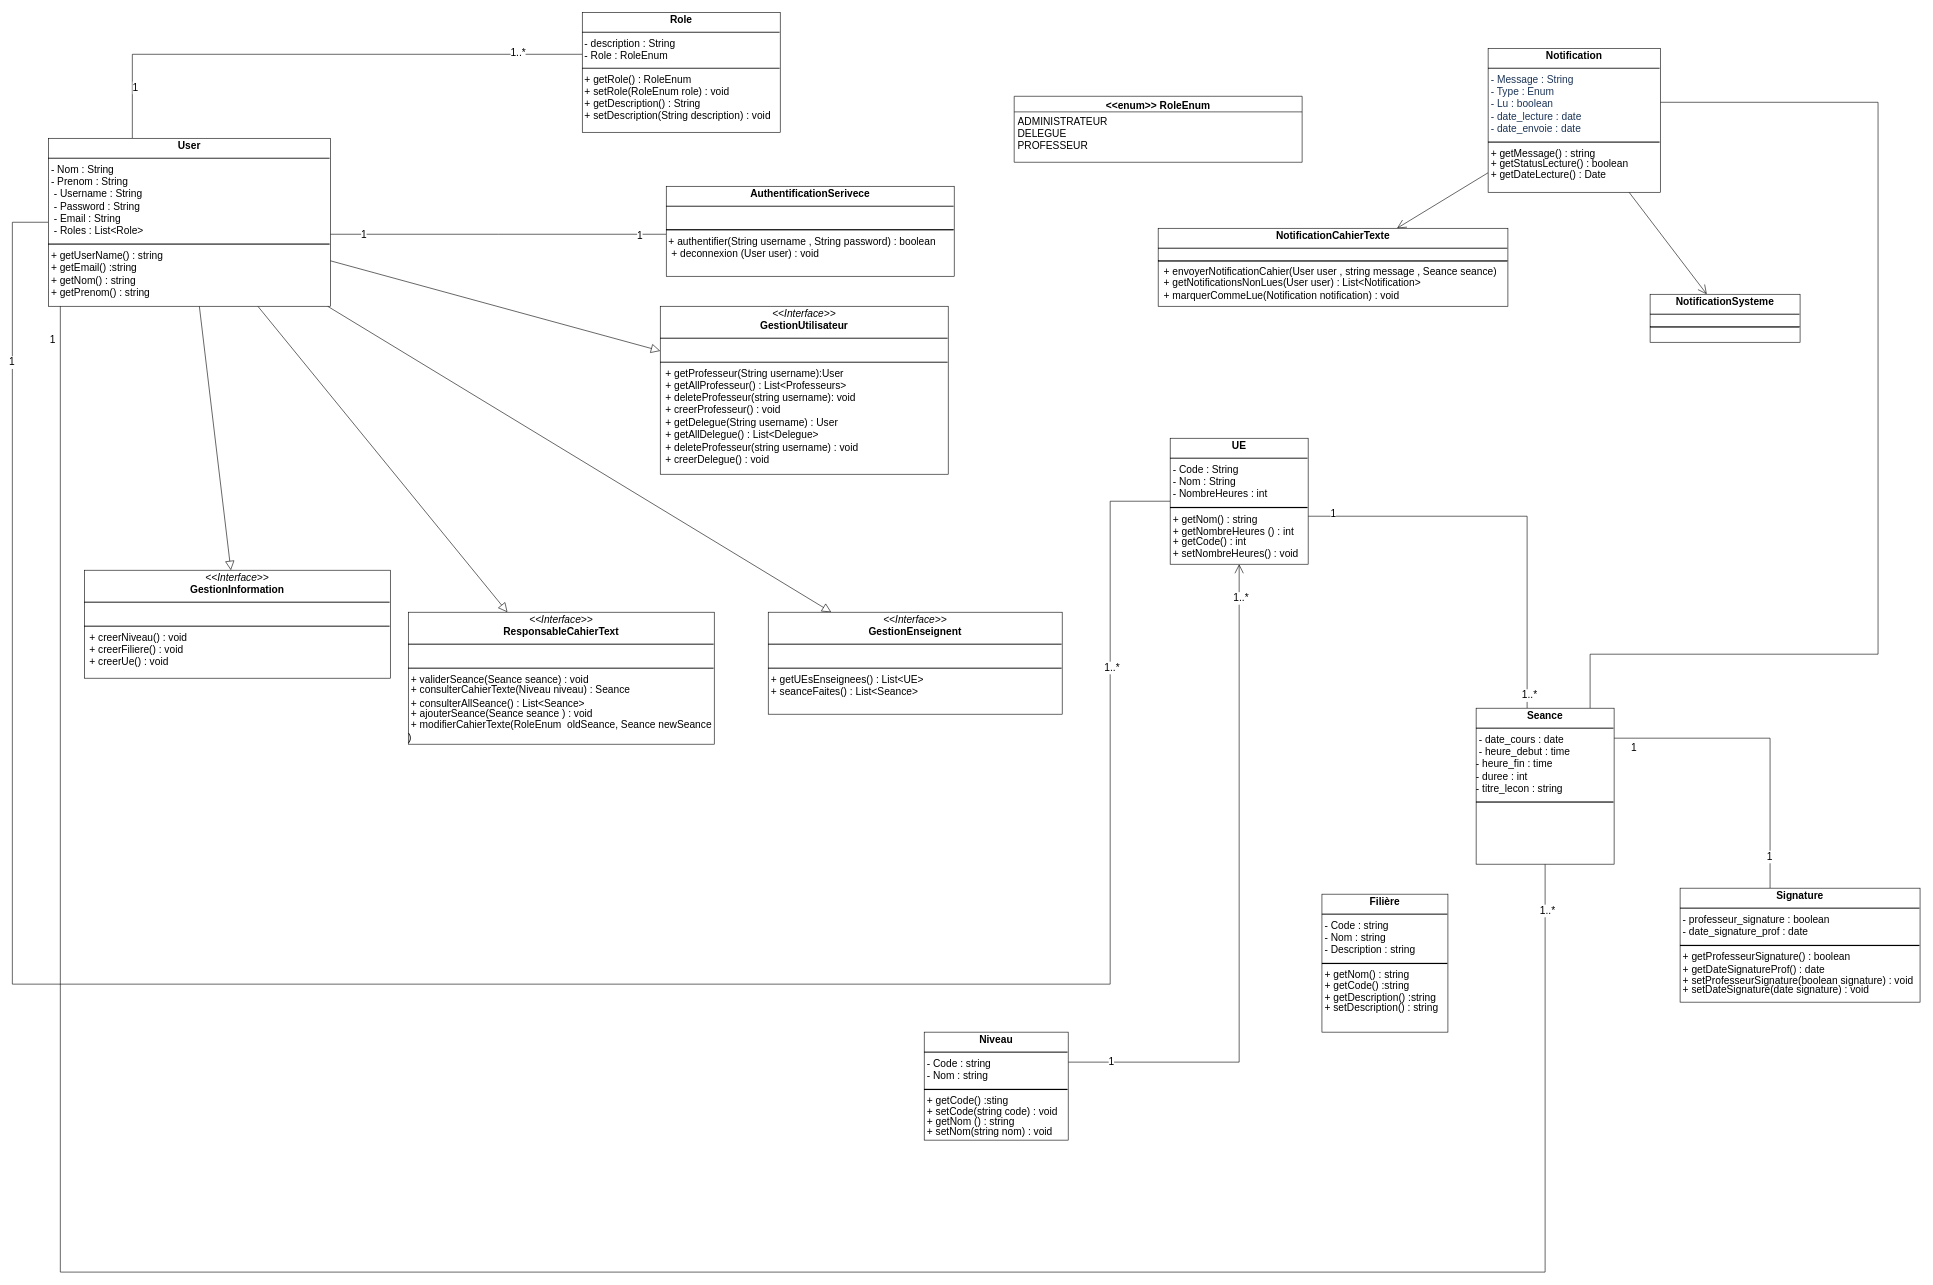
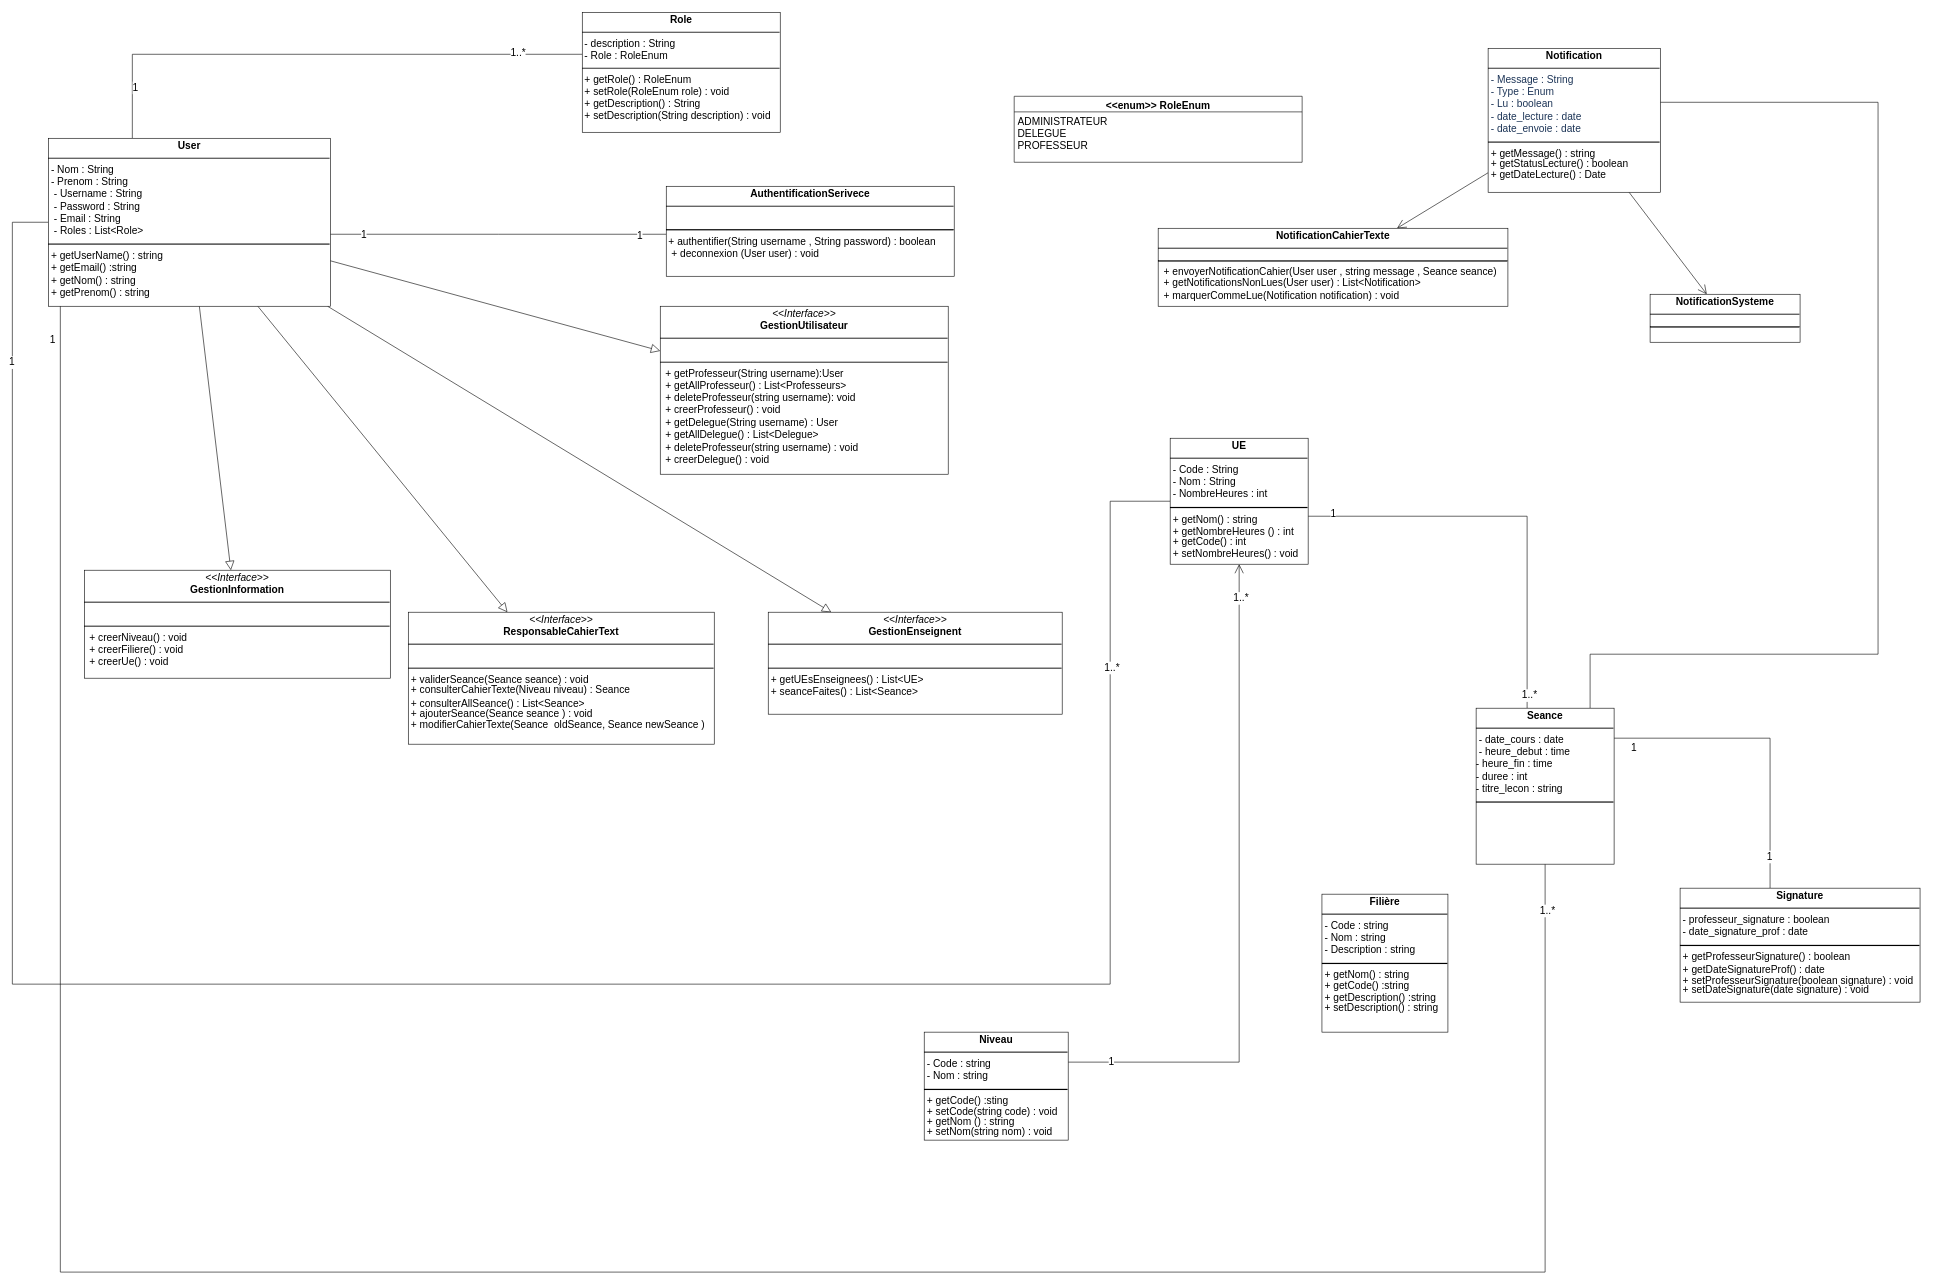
- <mxCell id="34" value="&lt;p style=&quot;margin:0px;margin-top:4px;text-align:center;&quot;&gt;&lt;i&gt;&amp;lt;&amp;lt;Interface&amp;gt;&amp;gt;&lt;/i&gt;&lt;br&gt;&lt;b&gt;ResponsableCahierText&lt;/b&gt;&lt;/p&gt;&lt;hr style=&quot;border-style:solid;&quot;&gt;&lt;p style=&quot;margin:0px;margin-left:4px;&quot;&gt;&lt;br&gt;&lt;/p&gt;&lt;hr style=&quot;border-style:solid;&quot;&gt;&lt;div style=&quot;height: 2px;&quot;&gt;&amp;nbsp;+&amp;nbsp;validerSeance(Seance seance) : void&lt;/div&gt;&lt;div style=&quot;height: 2px;&quot;&gt;&lt;br&gt;&lt;/div&gt;&lt;div style=&quot;height: 2px;&quot;&gt;&lt;br&gt;&lt;/div&gt;&lt;div style=&quot;height: 2px;&quot;&gt;&lt;br&gt;&lt;/div&gt;&lt;div style=&quot;height: 2px;&quot;&gt;&lt;br&gt;&lt;/div&gt;&lt;div style=&quot;height: 2px;&quot;&gt;&lt;br&gt;&lt;/div&gt;&lt;div style=&quot;height: 2px;&quot;&gt;&lt;br&gt;&lt;/div&gt;&lt;div style=&quot;height: 2px;&quot;&gt;&lt;br&gt;&lt;/div&gt;&lt;div style=&quot;height: 2px;&quot;&gt;&lt;br&gt;&lt;/div&gt;&lt;div style=&quot;height: 2px;&quot;&gt;&amp;nbsp;+&amp;nbsp;consulterCahierTexte(Niveau niveau) : Seance&lt;/div&gt;&lt;div style=&quot;height: 2px;&quot;&gt;&lt;br&gt;&lt;/div&gt;&lt;div style=&quot;height: 2px;&quot;&gt;&lt;br&gt;&lt;/div&gt;&lt;div style=&quot;height: 2px;&quot;&gt;&lt;br&gt;&lt;/div&gt;&lt;div style=&quot;height: 2px;&quot;&gt;&lt;br&gt;&lt;/div&gt;&lt;div style=&quot;height: 2px;&quot;&gt;&lt;br&gt;&lt;/div&gt;&lt;div style=&quot;height: 2px;&quot;&gt;&lt;br&gt;&lt;/div&gt;&lt;div style=&quot;height: 2px;&quot;&gt;&lt;br&gt;&lt;/div&gt;&lt;div style=&quot;height: 2px;&quot;&gt;&lt;br&gt;&lt;/div&gt;&lt;div style=&quot;height: 2px;&quot;&gt;&lt;br&gt;&lt;/div&gt;&lt;div style=&quot;height: 2px;&quot;&gt;&lt;br&gt;&lt;/div&gt;&lt;div style=&quot;height: 2px;&quot;&gt;&amp;nbsp;+ consulterAllSeance() : List&amp;lt;Seance&amp;gt;&lt;/div&gt;&lt;div style=&quot;height: 2px;&quot;&gt;&lt;br&gt;&lt;/div&gt;&lt;div style=&quot;height: 2px;&quot;&gt;&lt;br&gt;&lt;/div&gt;&lt;div style=&quot;height: 2px;&quot;&gt;&lt;br&gt;&lt;/div&gt;&lt;div style=&quot;height: 2px;&quot;&gt;&lt;br&gt;&lt;/div&gt;&lt;div style=&quot;height: 2px;&quot;&gt;&lt;br&gt;&lt;/div&gt;&lt;div style=&quot;height: 2px;&quot;&gt;&lt;br&gt;&lt;/div&gt;&lt;div style=&quot;height: 2px;&quot;&gt;&lt;br&gt;&lt;/div&gt;&lt;div style=&quot;height: 2px;&quot;&gt;&lt;br&gt;&lt;/div&gt;&lt;div style=&quot;height: 2px;&quot;&gt;&amp;nbsp;+ ajouterSeance(Seance seance ) : void&lt;/div&gt;&lt;div style=&quot;height: 2px;&quot;&gt;&lt;br&gt;&lt;/div&gt;&lt;div style=&quot;height: 2px;&quot;&gt;&lt;br&gt;&lt;/div&gt;&lt;div style=&quot;height: 2px;&quot;&gt;&lt;br&gt;&lt;/div&gt;&lt;div style=&quot;height: 2px;&quot;&gt;&lt;br&gt;&lt;/div&gt;&lt;div style=&quot;height: 2px;&quot;&gt;&lt;br&gt;&lt;/div&gt;&lt;div style=&quot;height: 2px;&quot;&gt;&lt;br&gt;&lt;/div&gt;&lt;div style=&quot;height: 2px;&quot;&gt;&lt;br&gt;&lt;/div&gt;&lt;div style=&quot;height: 2px;&quot;&gt;&lt;br&gt;&lt;/div&gt;&lt;div style=&quot;height: 2px;&quot;&gt;&amp;nbsp;+ modifierCahierTexte(RoleEnum&amp;nbsp; oldSeance, Seance newSeance )&lt;/div&gt;" style="verticalAlign=top;align=left;overflow=fill;html=1;whiteSpace=wrap;fontSize=17;labelBackgroundColor=none;" parent="1" vertex="1"><mxGeometry x="680" y="1020" width="510" height="220" as="geometry" /></mxCell>
+ <mxCell id="34" value="&lt;p style=&quot;margin:0px;margin-top:4px;text-align:center;&quot;&gt;&lt;i&gt;&amp;lt;&amp;lt;Interface&amp;gt;&amp;gt;&lt;/i&gt;&lt;br&gt;&lt;b&gt;ResponsableCahierText&lt;/b&gt;&lt;/p&gt;&lt;hr style=&quot;border-style:solid;&quot;&gt;&lt;p style=&quot;margin:0px;margin-left:4px;&quot;&gt;&lt;br&gt;&lt;/p&gt;&lt;hr style=&quot;border-style:solid;&quot;&gt;&lt;div style=&quot;height: 2px;&quot;&gt;&amp;nbsp;+&amp;nbsp;validerSeance(Seance seance) : void&lt;/div&gt;&lt;div style=&quot;height: 2px;&quot;&gt;&lt;br&gt;&lt;/div&gt;&lt;div style=&quot;height: 2px;&quot;&gt;&lt;br&gt;&lt;/div&gt;&lt;div style=&quot;height: 2px;&quot;&gt;&lt;br&gt;&lt;/div&gt;&lt;div style=&quot;height: 2px;&quot;&gt;&lt;br&gt;&lt;/div&gt;&lt;div style=&quot;height: 2px;&quot;&gt;&lt;br&gt;&lt;/div&gt;&lt;div style=&quot;height: 2px;&quot;&gt;&lt;br&gt;&lt;/div&gt;&lt;div style=&quot;height: 2px;&quot;&gt;&lt;br&gt;&lt;/div&gt;&lt;div style=&quot;height: 2px;&quot;&gt;&lt;br&gt;&lt;/div&gt;&lt;div style=&quot;height: 2px;&quot;&gt;&amp;nbsp;+&amp;nbsp;consulterCahierTexte(Niveau niveau) : Seance&lt;/div&gt;&lt;div style=&quot;height: 2px;&quot;&gt;&lt;br&gt;&lt;/div&gt;&lt;div style=&quot;height: 2px;&quot;&gt;&lt;br&gt;&lt;/div&gt;&lt;div style=&quot;height: 2px;&quot;&gt;&lt;br&gt;&lt;/div&gt;&lt;div style=&quot;height: 2px;&quot;&gt;&lt;br&gt;&lt;/div&gt;&lt;div style=&quot;height: 2px;&quot;&gt;&lt;br&gt;&lt;/div&gt;&lt;div style=&quot;height: 2px;&quot;&gt;&lt;br&gt;&lt;/div&gt;&lt;div style=&quot;height: 2px;&quot;&gt;&lt;br&gt;&lt;/div&gt;&lt;div style=&quot;height: 2px;&quot;&gt;&lt;br&gt;&lt;/div&gt;&lt;div style=&quot;height: 2px;&quot;&gt;&lt;br&gt;&lt;/div&gt;&lt;div style=&quot;height: 2px;&quot;&gt;&lt;br&gt;&lt;/div&gt;&lt;div style=&quot;height: 2px;&quot;&gt;&amp;nbsp;+ consulterAllSeance() : List&amp;lt;Seance&amp;gt;&lt;/div&gt;&lt;div style=&quot;height: 2px;&quot;&gt;&lt;br&gt;&lt;/div&gt;&lt;div style=&quot;height: 2px;&quot;&gt;&lt;br&gt;&lt;/div&gt;&lt;div style=&quot;height: 2px;&quot;&gt;&lt;br&gt;&lt;/div&gt;&lt;div style=&quot;height: 2px;&quot;&gt;&lt;br&gt;&lt;/div&gt;&lt;div style=&quot;height: 2px;&quot;&gt;&lt;br&gt;&lt;/div&gt;&lt;div style=&quot;height: 2px;&quot;&gt;&lt;br&gt;&lt;/div&gt;&lt;div style=&quot;height: 2px;&quot;&gt;&lt;br&gt;&lt;/div&gt;&lt;div style=&quot;height: 2px;&quot;&gt;&lt;br&gt;&lt;/div&gt;&lt;div style=&quot;height: 2px;&quot;&gt;&amp;nbsp;+ ajouterSeance(Seance seance ) : void&lt;/div&gt;&lt;div style=&quot;height: 2px;&quot;&gt;&lt;br&gt;&lt;/div&gt;&lt;div style=&quot;height: 2px;&quot;&gt;&lt;br&gt;&lt;/div&gt;&lt;div style=&quot;height: 2px;&quot;&gt;&lt;br&gt;&lt;/div&gt;&lt;div style=&quot;height: 2px;&quot;&gt;&lt;br&gt;&lt;/div&gt;&lt;div style=&quot;height: 2px;&quot;&gt;&lt;br&gt;&lt;/div&gt;&lt;div style=&quot;height: 2px;&quot;&gt;&lt;br&gt;&lt;/div&gt;&lt;div style=&quot;height: 2px;&quot;&gt;&lt;br&gt;&lt;/div&gt;&lt;div style=&quot;height: 2px;&quot;&gt;&lt;br&gt;&lt;/div&gt;&lt;div style=&quot;height: 2px;&quot;&gt;&amp;nbsp;+ modifierCahierTexte(Seance&amp;nbsp; oldSeance, Seance newSeance )&lt;/div&gt;" style="verticalAlign=top;align=left;overflow=fill;html=1;whiteSpace=wrap;fontSize=17;labelBackgroundColor=none;" parent="1" vertex="1"><mxGeometry x="680" y="1020" width="510" height="220" as="geometry" /></mxCell>
